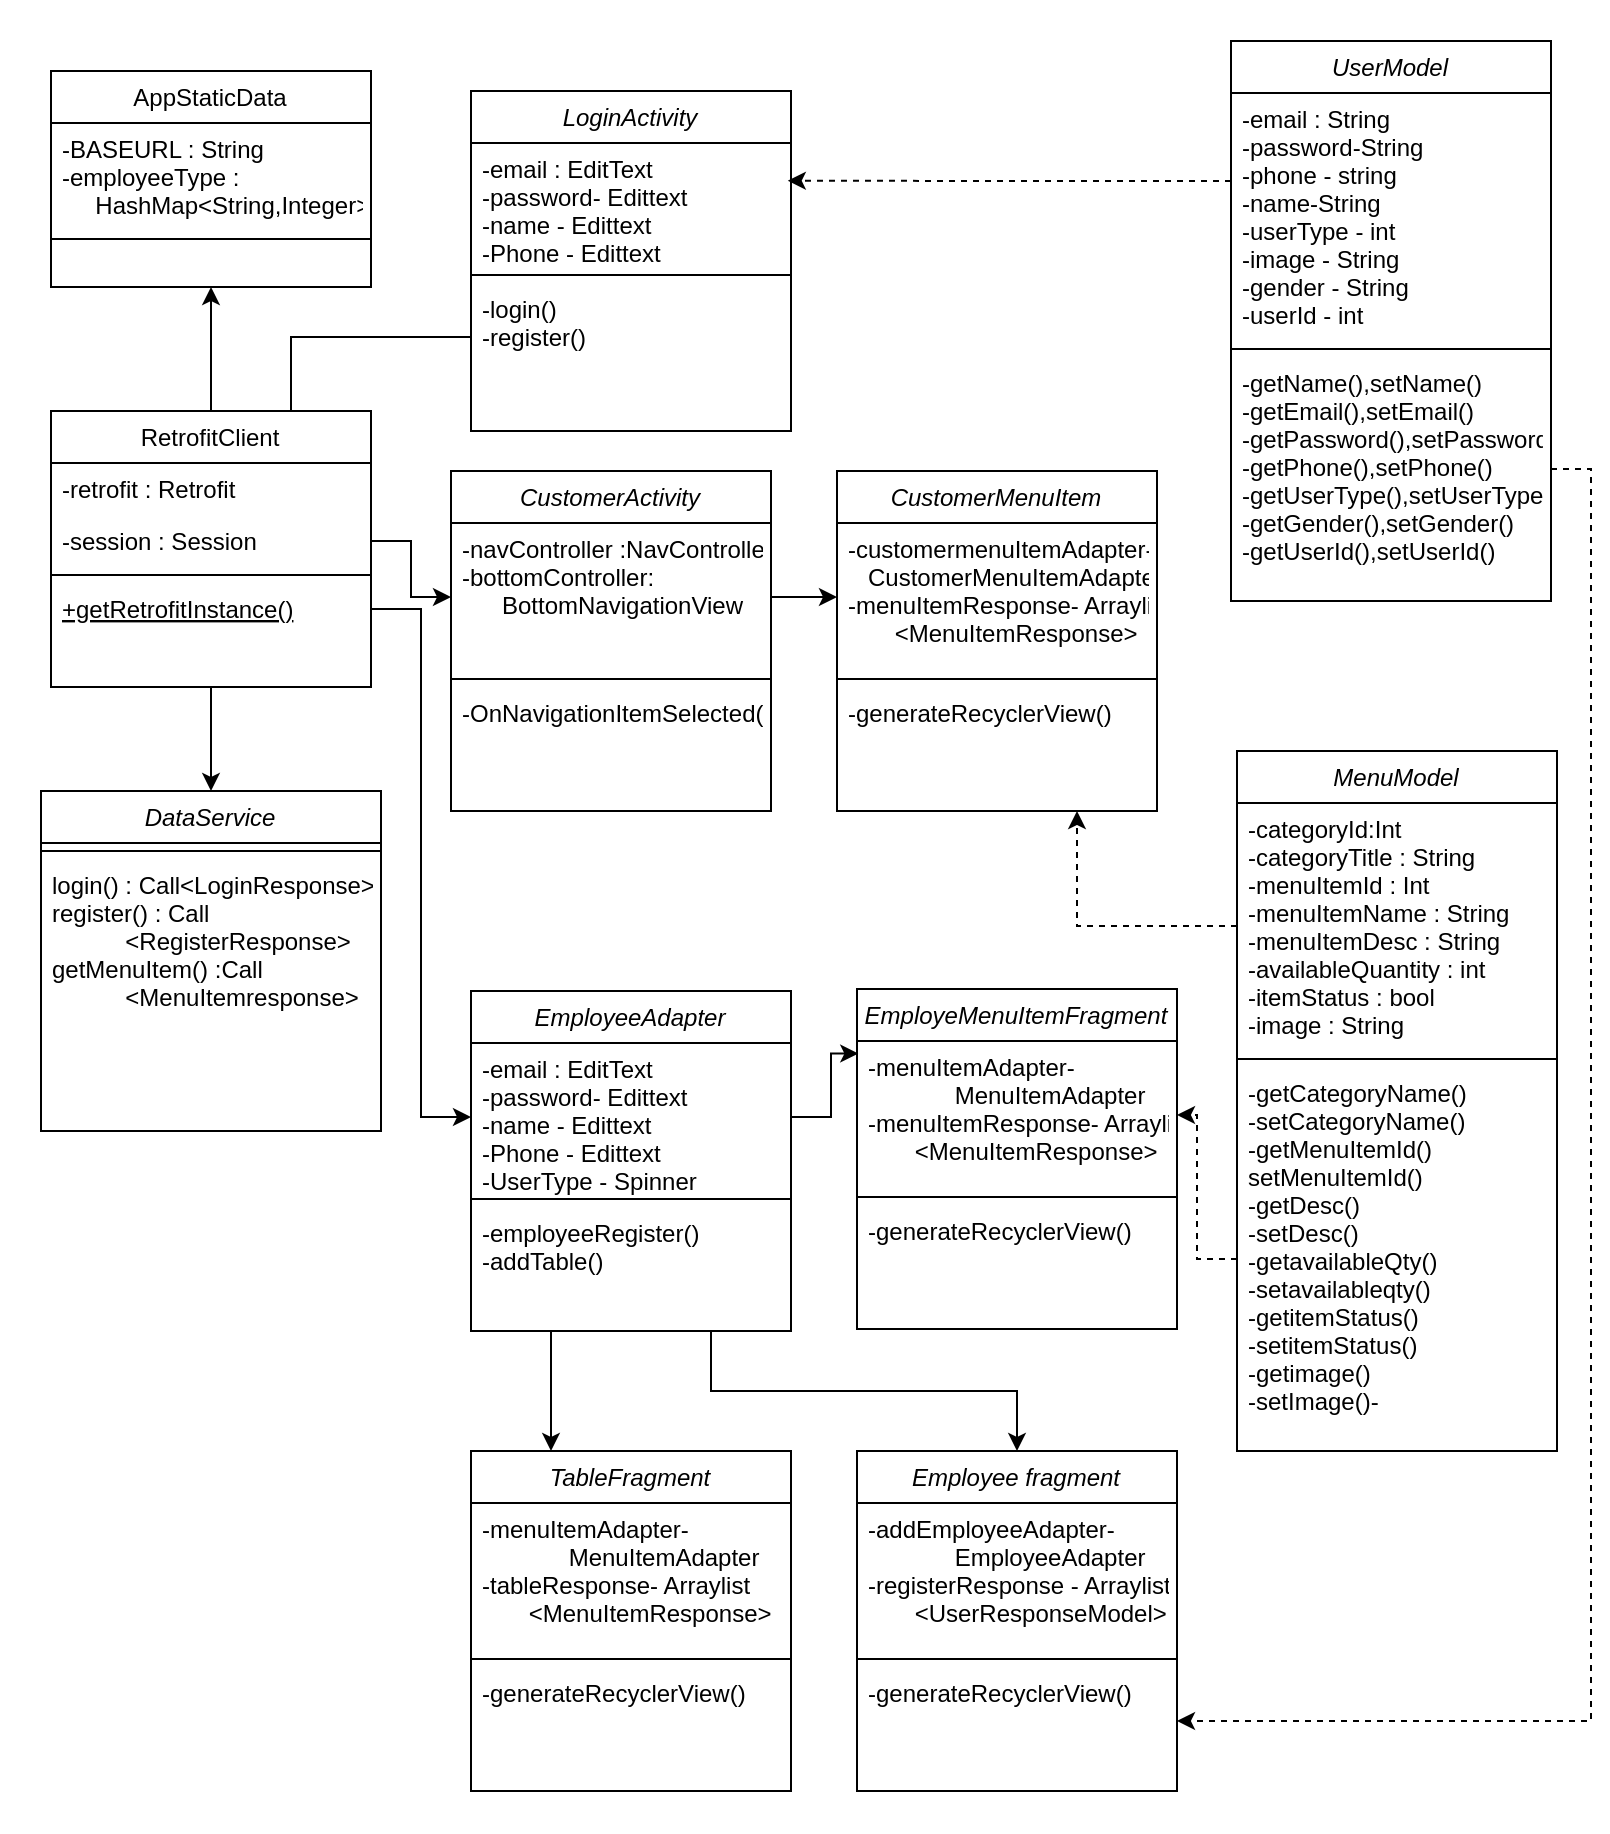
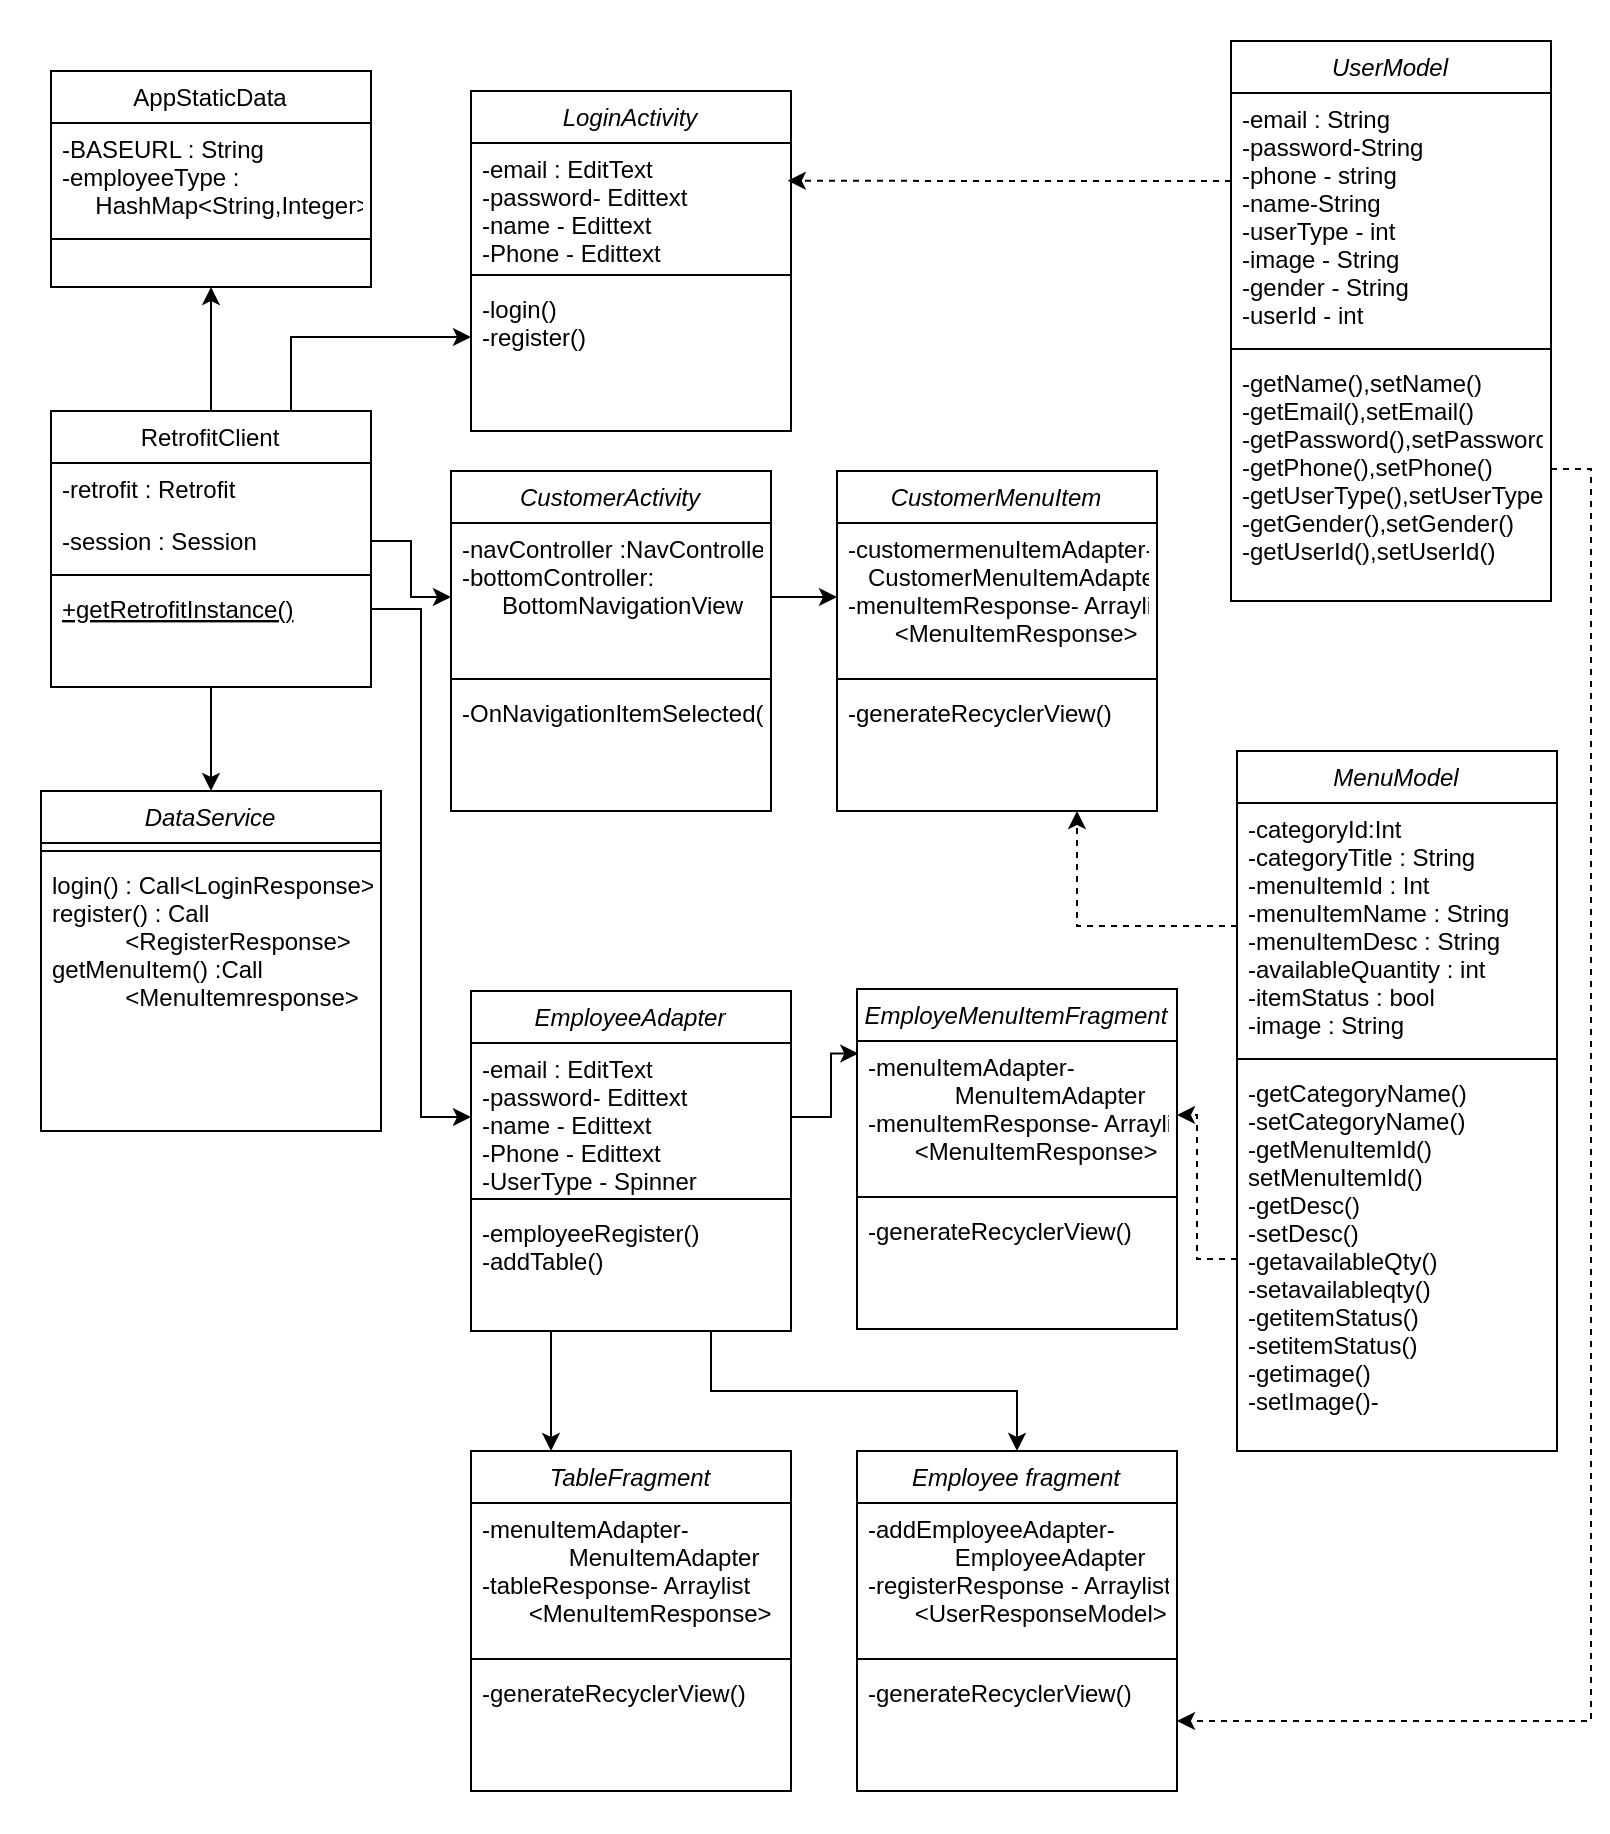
- <mxCell id="4" style="edgeStyle=orthogonalEdgeStyle;rounded=0;orthogonalLoop=1;jettySize=auto;html=1;exitX=0.75;exitY=0;exitDx=0;exitDy=0;entryX=0;entryY=0.5;entryDx=0;entryDy=0;endArrow=none;" edge="1" parent="1" source="5" target="13"><mxGeometry relative="1" as="geometry" /></mxCell>
+ <mxCell id="4" style="edgeStyle=orthogonalEdgeStyle;rounded=0;orthogonalLoop=1;jettySize=auto;html=1;exitX=0.75;exitY=0;exitDx=0;exitDy=0;entryX=0;entryY=0.5;entryDx=0;entryDy=0;" edge="1" parent="1" source="5" target="13"><mxGeometry relative="1" as="geometry" /></mxCell>
